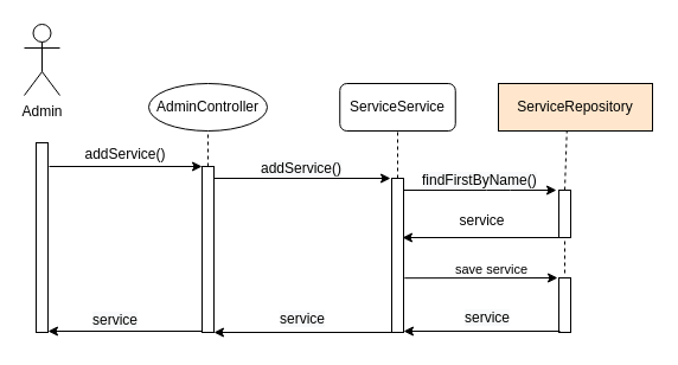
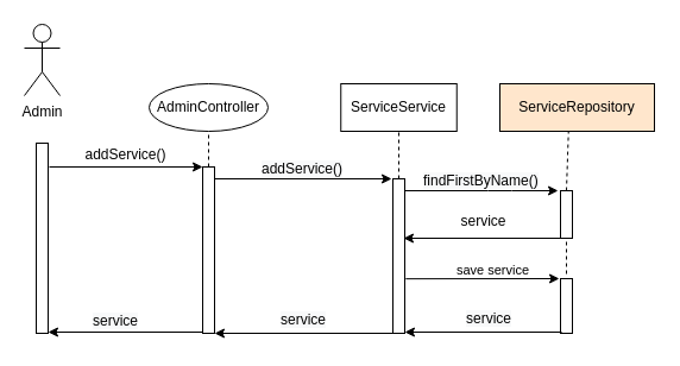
- <mxCell id="13" value="ServiceService" style="whiteSpace=wrap;html=1;rounded=1;" vertex="1" parent="1"><mxGeometry x="286.25" y="70" width="97.5" height="40" as="geometry" /></mxCell>
+ <mxCell id="13" value="ServiceService" style="rounded=0;whiteSpace=wrap;html=1;" vertex="1" parent="1"><mxGeometry x="286.25" y="70" width="97.5" height="40" as="geometry" /></mxCell>
